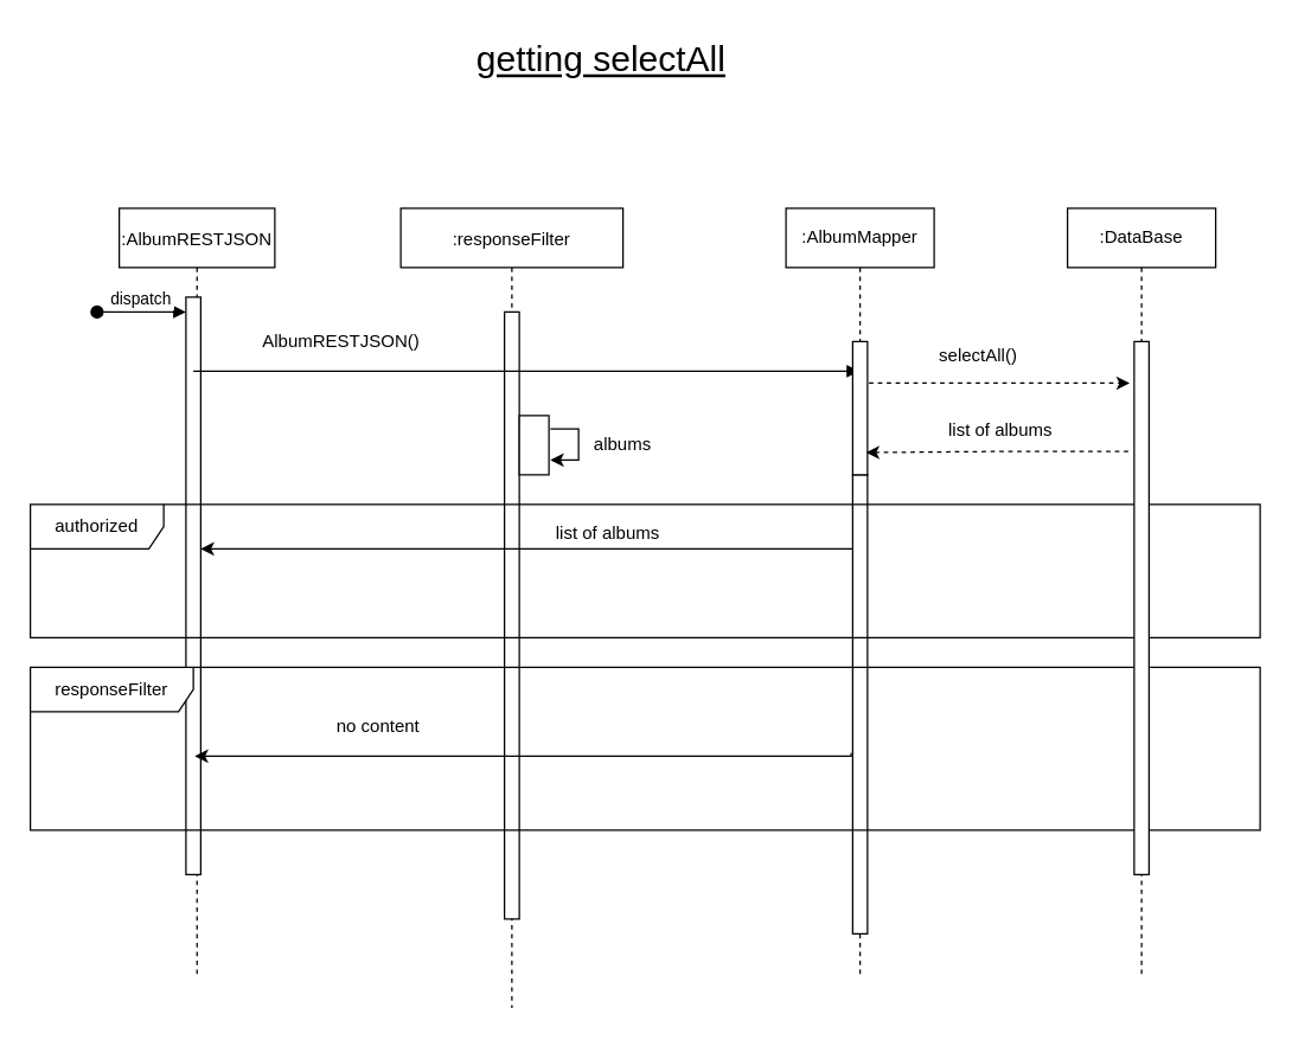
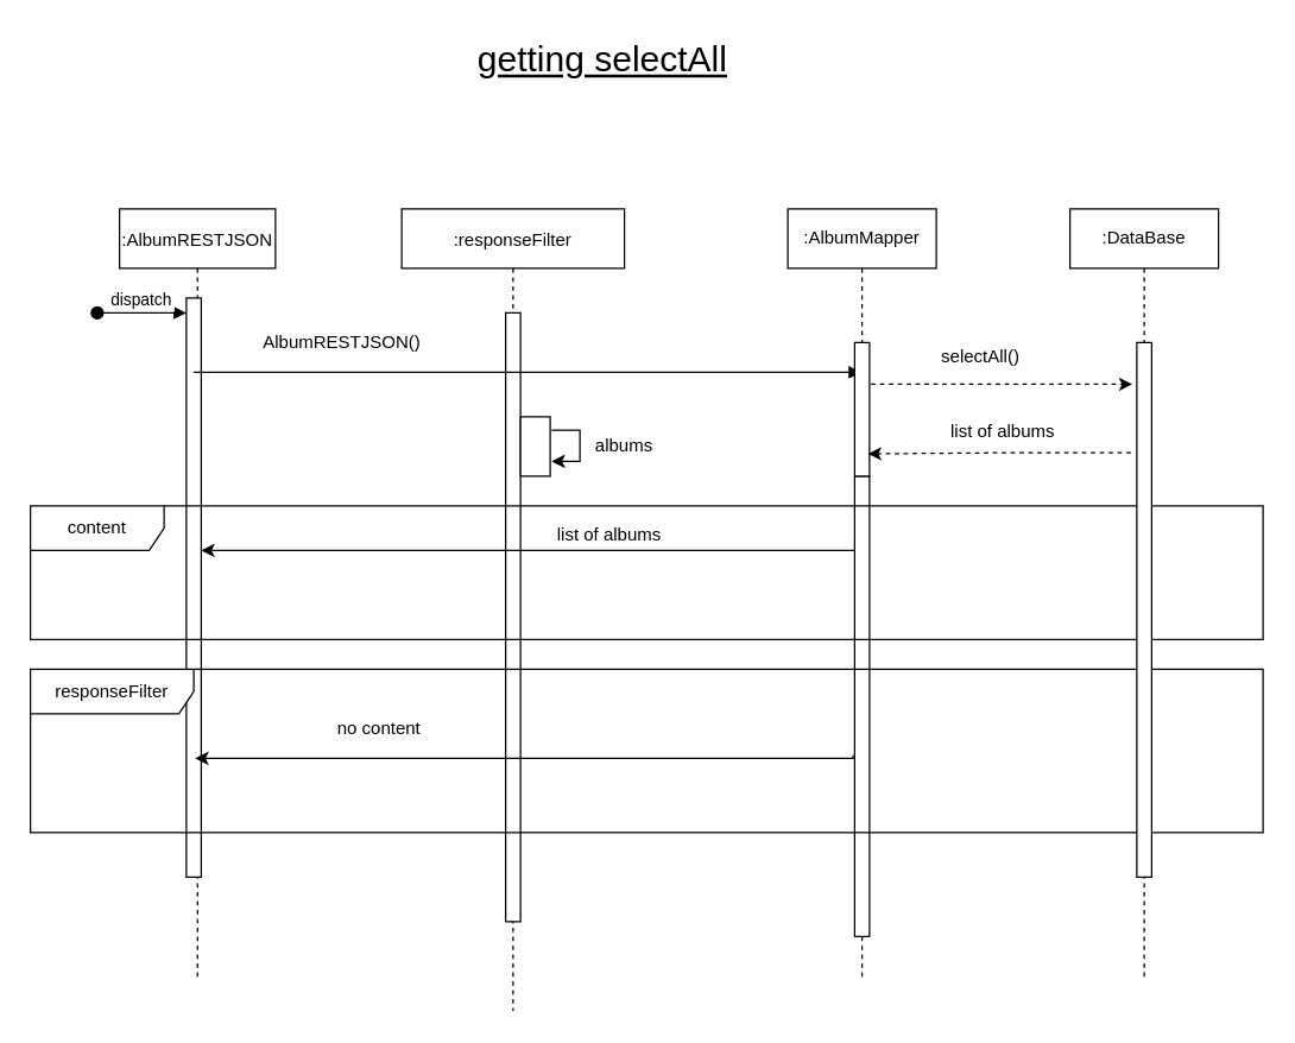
- <mxCell id="14" value="authorized" style="shape=umlFrame;whiteSpace=wrap;html=1;width=90;height=30;" parent="1" vertex="1"><mxGeometry x="20" y="340" width="830" height="90" as="geometry" /></mxCell>
+ <mxCell id="14" value="content" style="shape=umlFrame;whiteSpace=wrap;html=1;width=90;height=30;" parent="1" vertex="1"><mxGeometry x="20" y="340" width="830" height="90" as="geometry" /></mxCell>
